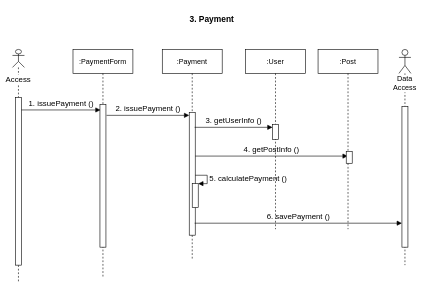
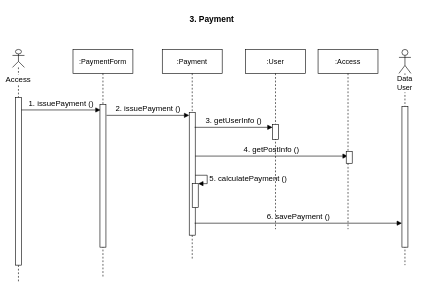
- <mxCell id="18" value=":Post" style="shape=umlLifeline;perimeter=lifelinePerimeter;whiteSpace=wrap;html=1;container=1;collapsible=0;recursiveResize=0;outlineConnect=0;" vertex="1" parent="1"><mxGeometry x="530" y="82" width="100" height="300" as="geometry" /></mxCell>
+ <mxCell id="18" value=":Access" style="shape=umlLifeline;perimeter=lifelinePerimeter;whiteSpace=wrap;html=1;container=1;collapsible=0;recursiveResize=0;outlineConnect=0;" vertex="1" parent="1"><mxGeometry x="530" y="82" width="100" height="300" as="geometry" /></mxCell>
- <mxCell id="20" value="Data Access" style="shape=umlLifeline;participant=umlActor;perimeter=lifelinePerimeter;whiteSpace=wrap;html=1;container=1;collapsible=0;recursiveResize=0;verticalAlign=top;spacingTop=36;labelBackgroundColor=#ffffff;outlineConnect=0;" vertex="1" parent="1"><mxGeometry x="665" y="82" width="20" height="360" as="geometry" /></mxCell>
+ <mxCell id="20" value="Data User" style="shape=umlLifeline;participant=umlActor;perimeter=lifelinePerimeter;whiteSpace=wrap;html=1;container=1;collapsible=0;recursiveResize=0;verticalAlign=top;spacingTop=36;labelBackgroundColor=#ffffff;outlineConnect=0;" vertex="1" parent="1"><mxGeometry x="665" y="82" width="20" height="360" as="geometry" /></mxCell>
